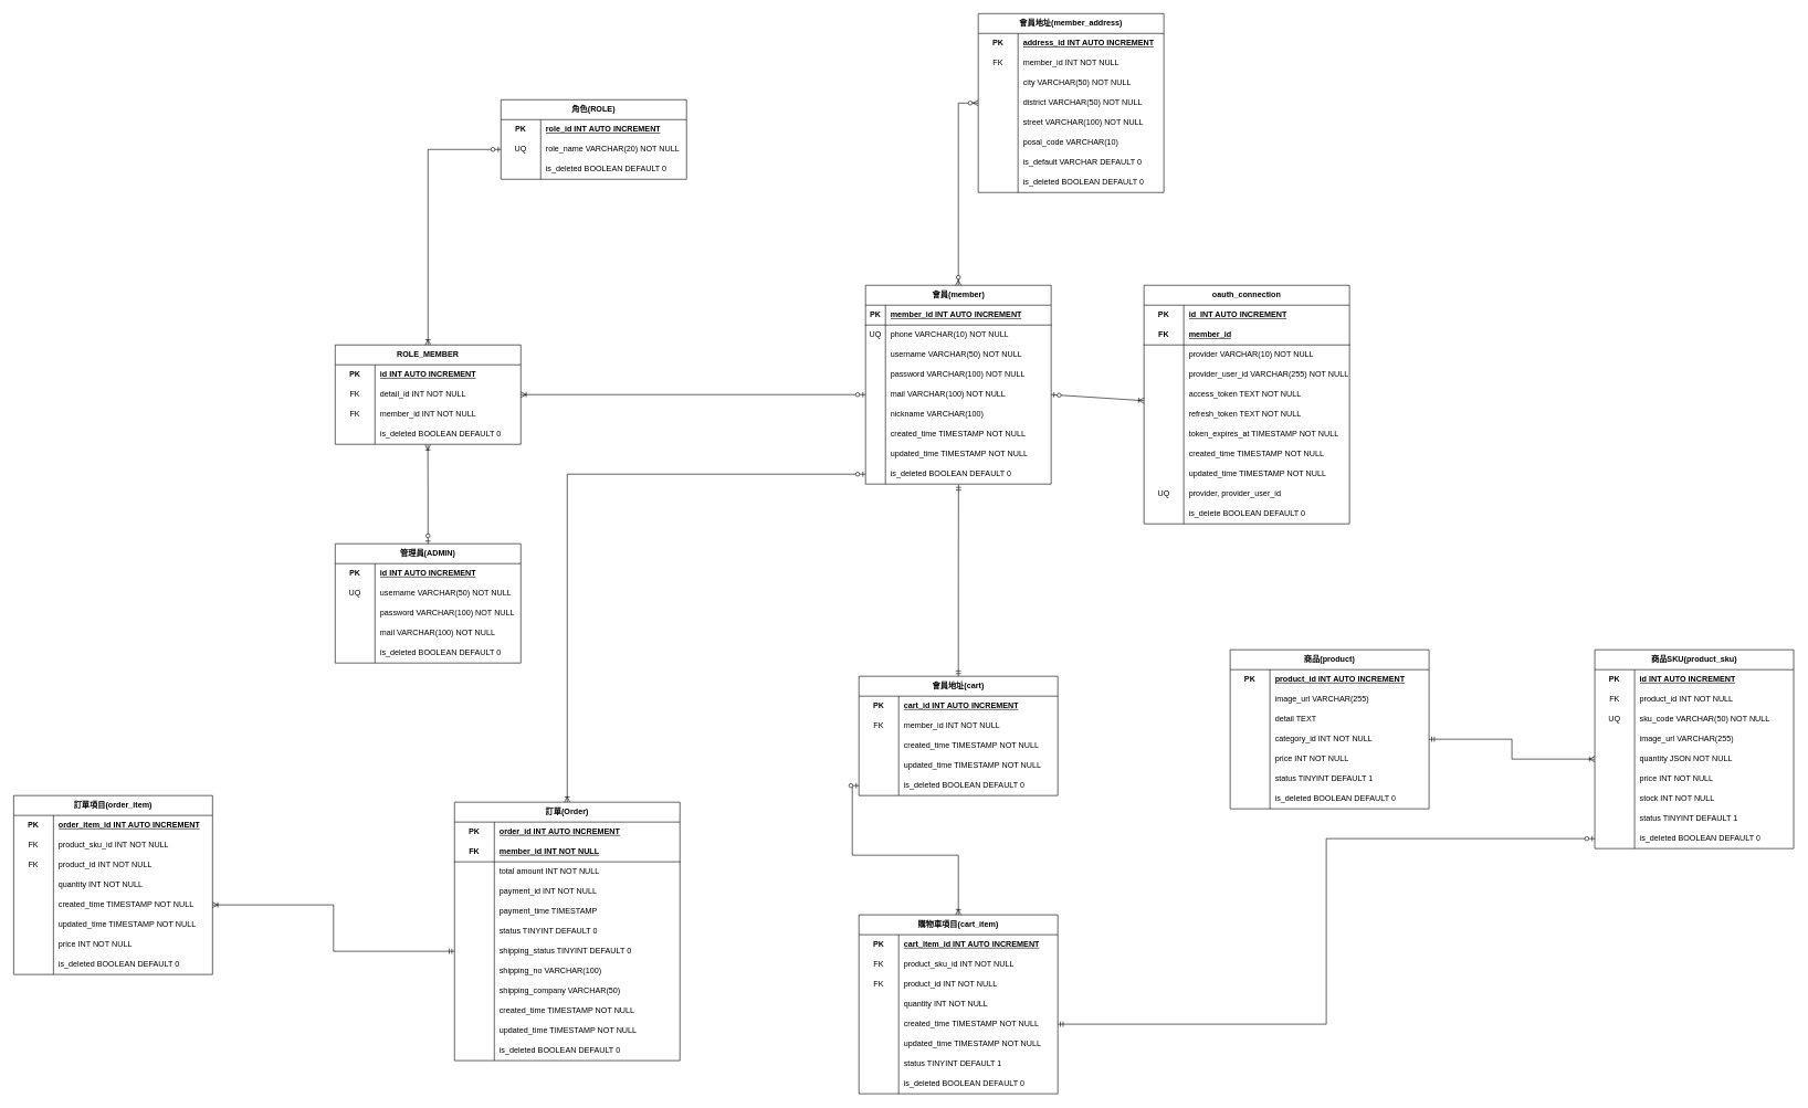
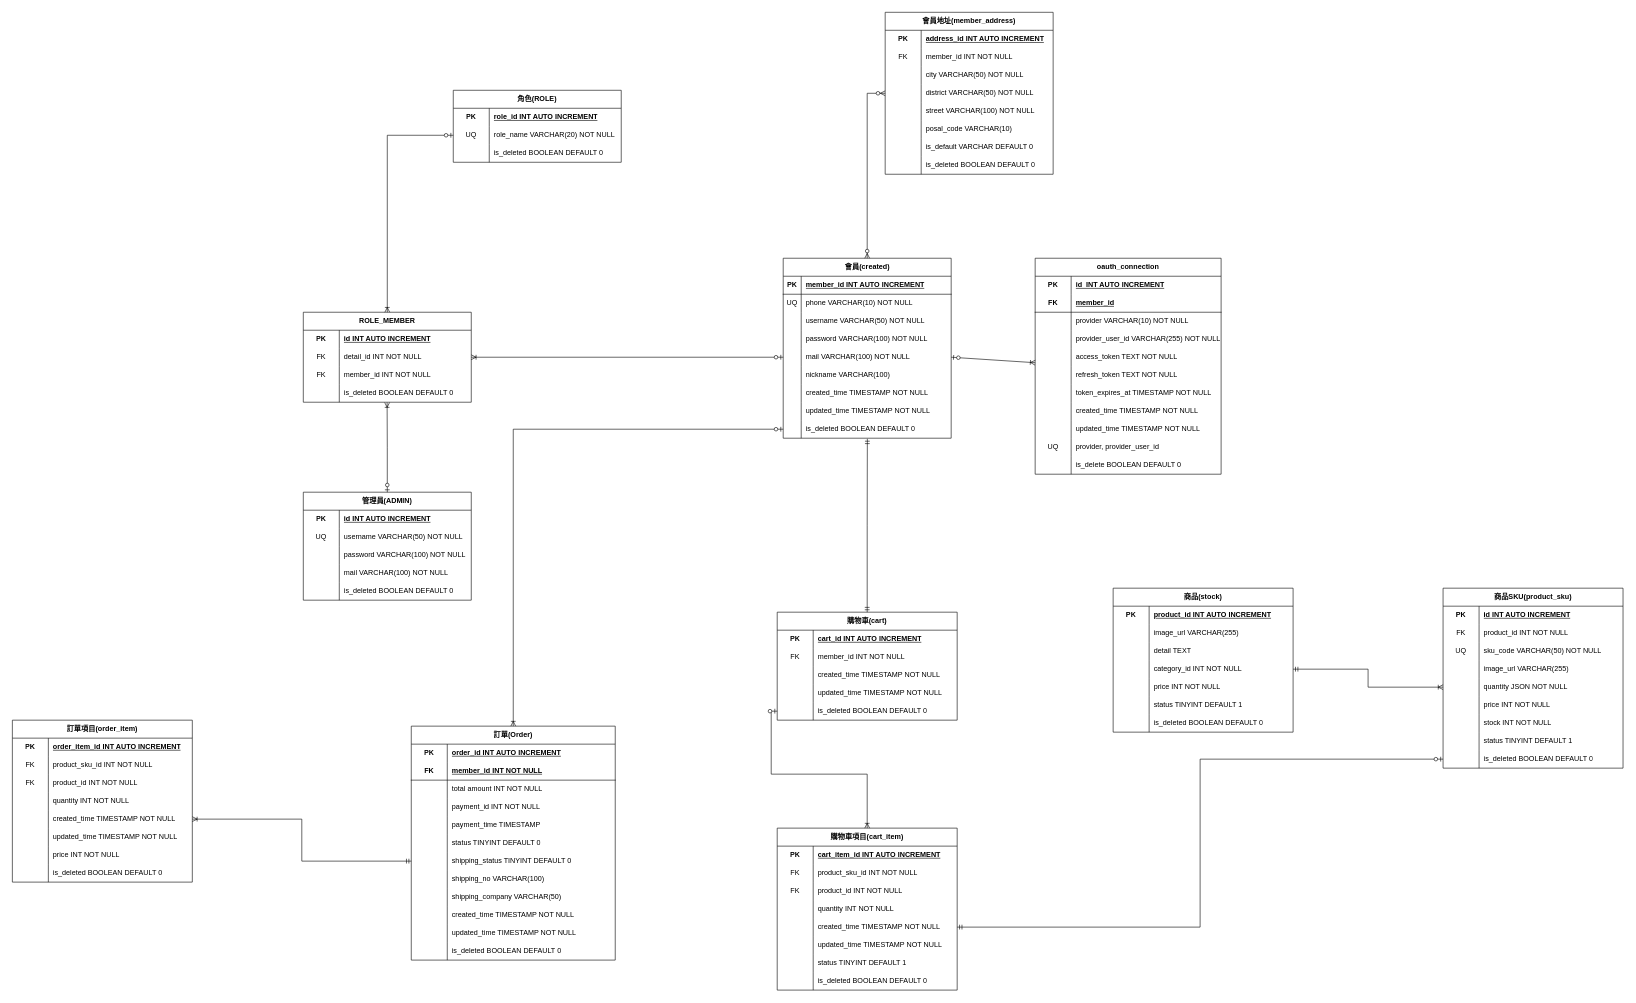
- <mxCell id="2" value="會員(member)" style="shape=table;startSize=30;container=1;collapsible=1;childLayout=tableLayout;fixedRows=1;rowLines=0;fontStyle=1;align=center;resizeLast=1;html=1;" vertex="1" parent="1"><mxGeometry x="1305" y="430" width="280" height="300" as="geometry" /></mxCell>
+ <mxCell id="2" value="會員(created)" style="shape=table;startSize=30;container=1;collapsible=1;childLayout=tableLayout;fixedRows=1;rowLines=0;fontStyle=1;align=center;resizeLast=1;html=1;" vertex="1" parent="1"><mxGeometry x="1305" y="430" width="280" height="300" as="geometry" /></mxCell>
- <mxCell id="133" value="商品(product)" style="shape=table;startSize=30;container=1;collapsible=1;childLayout=tableLayout;fixedRows=1;rowLines=0;fontStyle=1;align=center;resizeLast=1;html=1;whiteSpace=wrap;" vertex="1" parent="1"><mxGeometry x="1855" y="980" width="300" height="240" as="geometry" /></mxCell>
+ <mxCell id="133" value="商品(stock)" style="shape=table;startSize=30;container=1;collapsible=1;childLayout=tableLayout;fixedRows=1;rowLines=0;fontStyle=1;align=center;resizeLast=1;html=1;whiteSpace=wrap;" vertex="1" parent="1"><mxGeometry x="1855" y="980" width="300" height="240" as="geometry" /></mxCell>
- <mxCell id="209" value="會員地址(cart)" style="shape=table;startSize=30;container=1;collapsible=1;childLayout=tableLayout;fixedRows=1;rowLines=0;fontStyle=1;align=center;resizeLast=1;html=1;whiteSpace=wrap;" vertex="1" parent="1"><mxGeometry x="1295" y="1020" width="300" height="180" as="geometry" /></mxCell>
+ <mxCell id="209" value="購物車(cart)" style="shape=table;startSize=30;container=1;collapsible=1;childLayout=tableLayout;fixedRows=1;rowLines=0;fontStyle=1;align=center;resizeLast=1;html=1;whiteSpace=wrap;" vertex="1" parent="1"><mxGeometry x="1295" y="1020" width="300" height="180" as="geometry" /></mxCell>
